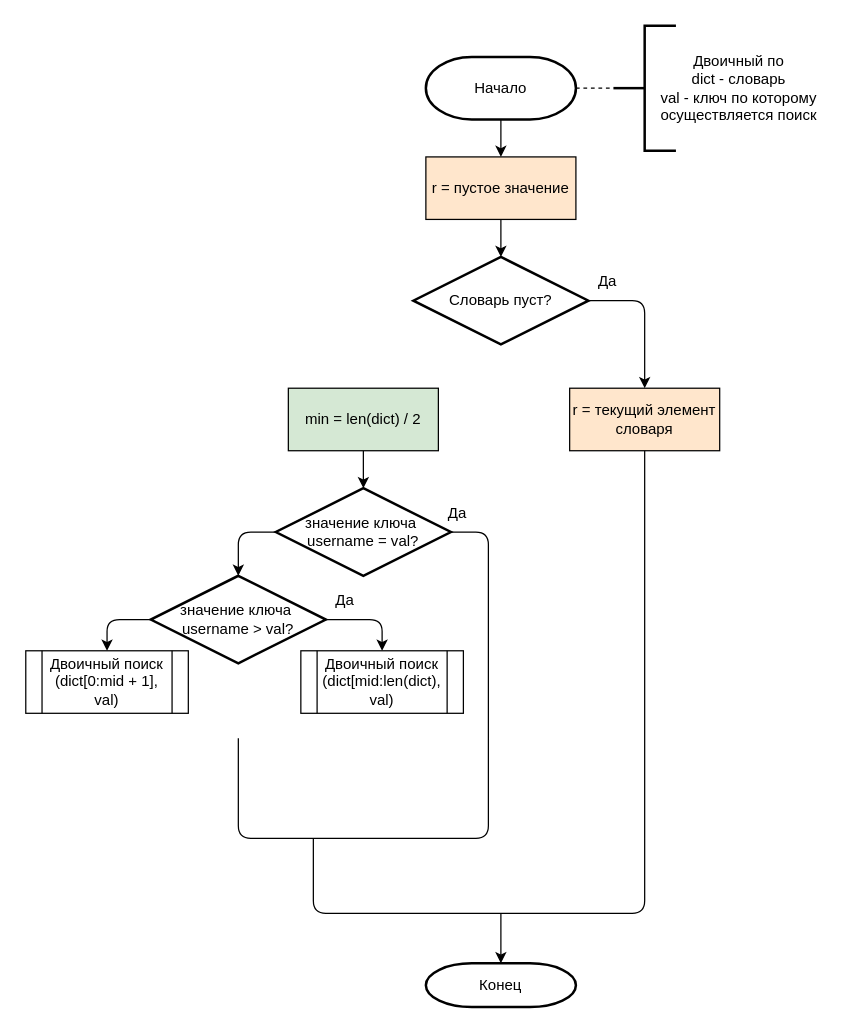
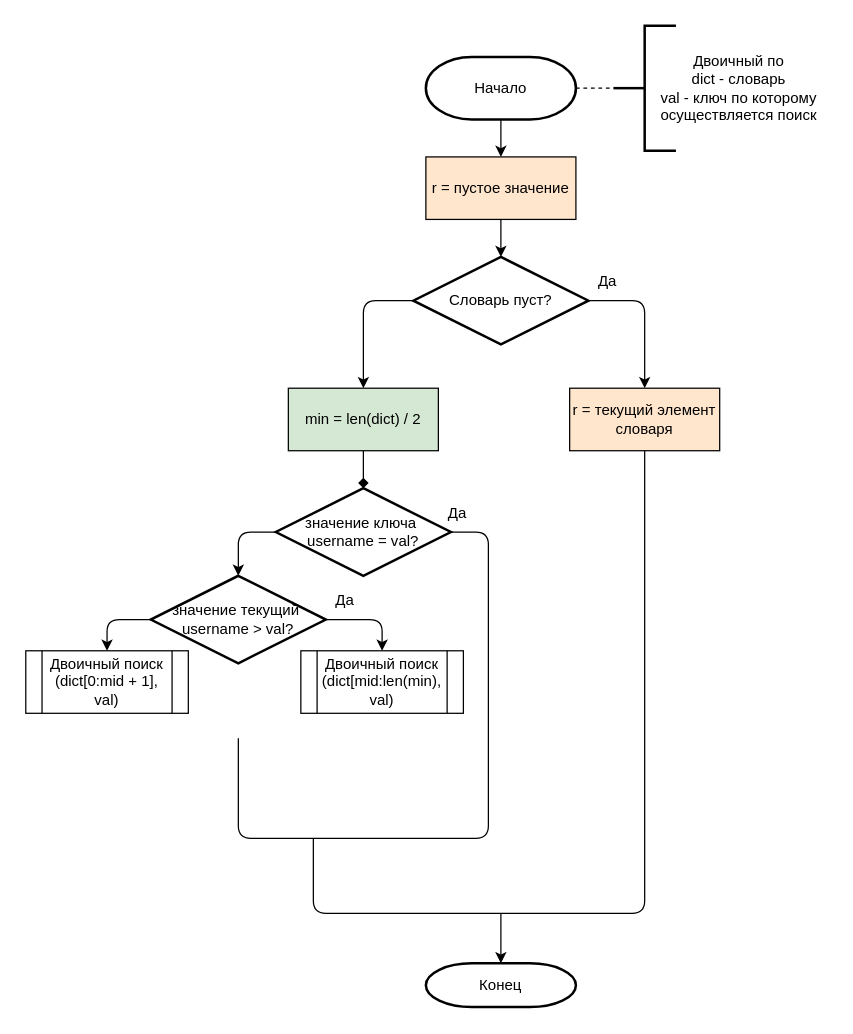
+ <mxCell id="23" value="" style="endArrow=classic;html=1;exitX=0;exitY=0.5;exitDx=0;exitDy=0;exitPerimeter=0;entryX=0.5;entryY=0;entryDx=0;entryDy=0;" parent="1" source="16" target="18" edge="1"><mxGeometry width="50" height="50" relative="1" as="geometry"><mxPoint x="300" y="375" as="sourcePoint" /><mxPoint x="290" y="265" as="targetPoint" /><Array as="points"><mxPoint x="290" y="240" /></Array></mxGeometry></mxCell>
- <mxCell id="17" value="" style="edgeStyle=none;html=1;" parent="1" source="18" target="20" edge="1"><mxGeometry relative="1" as="geometry" /></mxCell>
+ <mxCell id="17" value="" style="edgeStyle=none;html=1;endArrow=diamond;" parent="1" source="18" target="20" edge="1"><mxGeometry relative="1" as="geometry" /></mxCell>
- <mxCell id="8" value="значение ключа&amp;nbsp;&lt;br&gt;username &amp;gt; val?" style="strokeWidth=2;html=1;shape=mxgraph.flowchart.decision;whiteSpace=wrap;" parent="1" vertex="1"><mxGeometry x="120" y="460" width="140" height="70" as="geometry" /></mxCell>
+ <mxCell id="8" value="значение текущий&amp;nbsp;&lt;br&gt;username &amp;gt; val?" style="strokeWidth=2;html=1;shape=mxgraph.flowchart.decision;whiteSpace=wrap;" parent="1" vertex="1"><mxGeometry x="120" y="460" width="140" height="70" as="geometry" /></mxCell>
- <mxCell id="27" value="Двоичный поиск (dict[mid:len(dict), val)" style="shape=process;whiteSpace=wrap;html=1;backgroundOutline=1;" parent="1" vertex="1"><mxGeometry x="240" y="520" width="130" height="50" as="geometry" /></mxCell>
+ <mxCell id="27" value="Двоичный поиск (dict[mid:len(min), val)" style="shape=process;whiteSpace=wrap;html=1;backgroundOutline=1;" parent="1" vertex="1"><mxGeometry x="240" y="520" width="130" height="50" as="geometry" /></mxCell>
